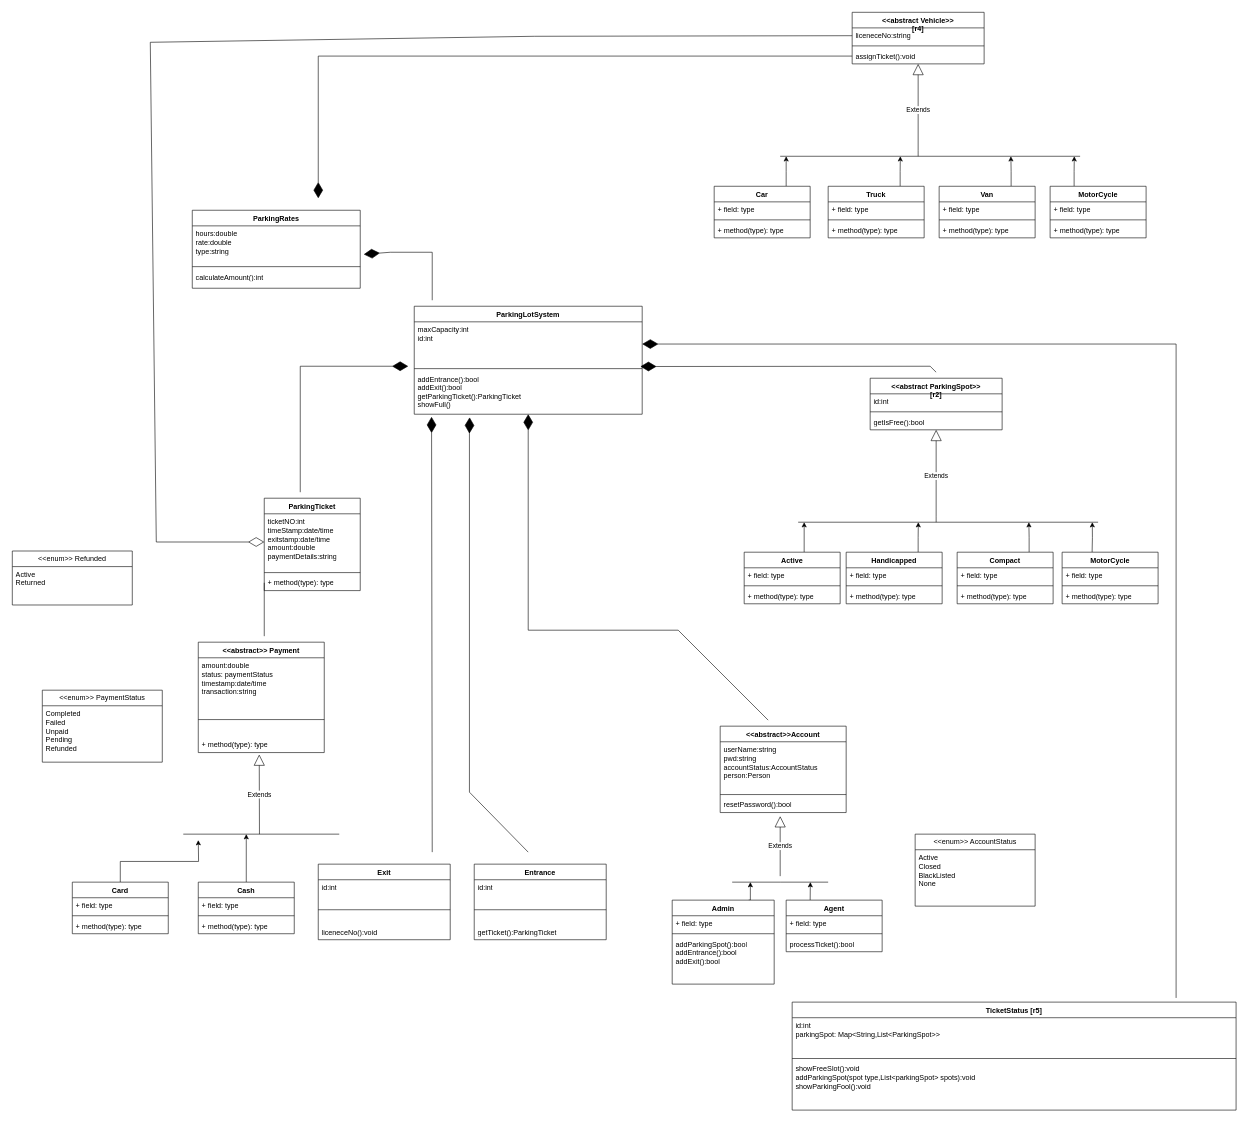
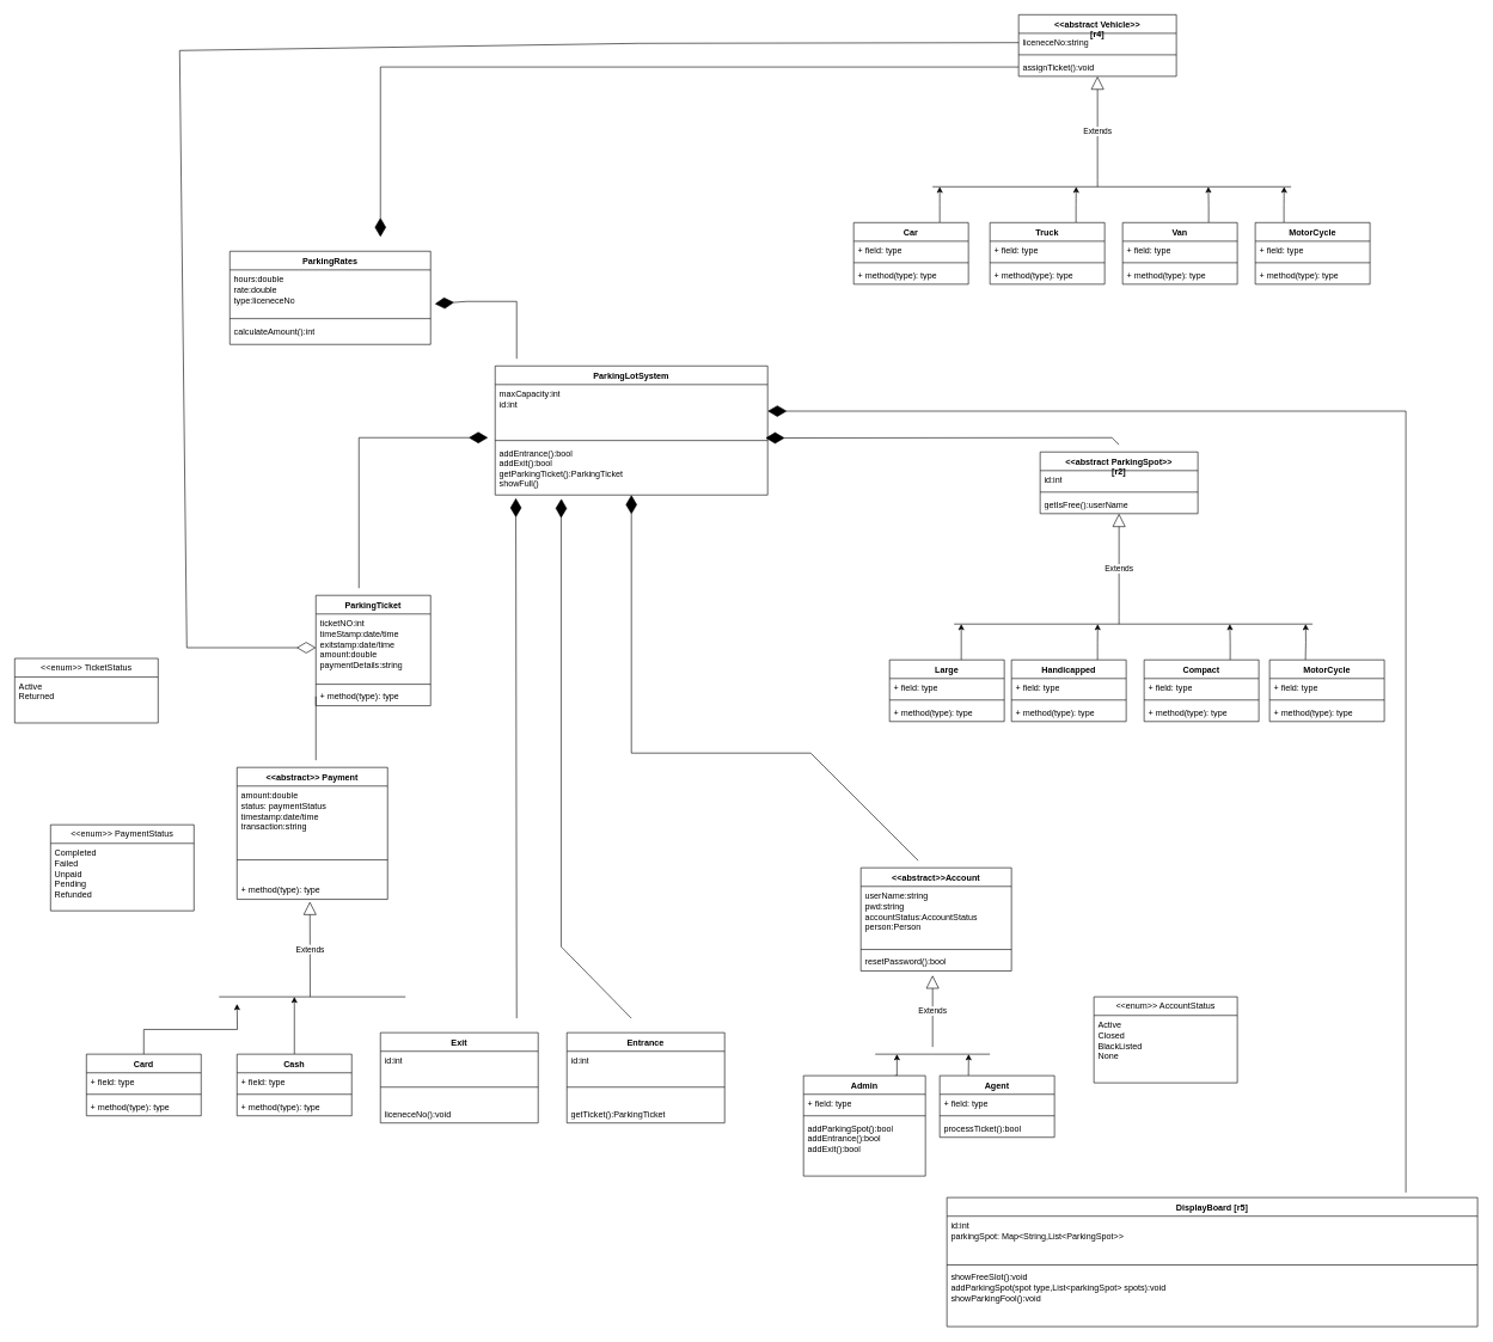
- <mxCell id="109" value="hours:double&lt;div&gt;rate:double&lt;/div&gt;&lt;div&gt;type:string&lt;/div&gt;" style="text;strokeColor=none;fillColor=none;align=left;verticalAlign=top;spacingLeft=4;spacingRight=4;overflow=hidden;rotatable=0;points=[[0,0.5],[1,0.5]];portConstraint=eastwest;whiteSpace=wrap;html=1;" vertex="1" parent="108"><mxGeometry y="26" width="280" height="64" as="geometry" /></mxCell>
+ <mxCell id="109" value="hours:double&lt;div&gt;rate:double&lt;/div&gt;&lt;div&gt;type:liceneceNo&lt;/div&gt;" style="text;strokeColor=none;fillColor=none;align=left;verticalAlign=top;spacingLeft=4;spacingRight=4;overflow=hidden;rotatable=0;points=[[0,0.5],[1,0.5]];portConstraint=eastwest;whiteSpace=wrap;html=1;" vertex="1" parent="108"><mxGeometry y="26" width="280" height="64" as="geometry" /></mxCell>
- <mxCell id="31" value="getIsFree():bool" style="text;strokeColor=none;fillColor=none;align=left;verticalAlign=top;spacingLeft=4;spacingRight=4;overflow=hidden;rotatable=0;points=[[0,0.5],[1,0.5]];portConstraint=eastwest;whiteSpace=wrap;html=1;" vertex="1" parent="28"><mxGeometry y="60" width="220" height="26" as="geometry" /></mxCell>
+ <mxCell id="31" value="getIsFree():userName" style="text;strokeColor=none;fillColor=none;align=left;verticalAlign=top;spacingLeft=4;spacingRight=4;overflow=hidden;rotatable=0;points=[[0,0.5],[1,0.5]];portConstraint=eastwest;whiteSpace=wrap;html=1;" vertex="1" parent="28"><mxGeometry y="60" width="220" height="26" as="geometry" /></mxCell>
- <mxCell id="106" value="&amp;lt;&amp;lt;enum&amp;gt;&amp;gt; Refunded" style="swimlane;fontStyle=0;childLayout=stackLayout;horizontal=1;startSize=26;fillColor=none;horizontalStack=0;resizeParent=1;resizeParentMax=0;resizeLast=0;collapsible=1;marginBottom=0;whiteSpace=wrap;html=1;" vertex="1" parent="1"><mxGeometry x="20" y="918" width="200" height="90" as="geometry" /></mxCell>
+ <mxCell id="106" value="&amp;lt;&amp;lt;enum&amp;gt;&amp;gt; TicketStatus" style="swimlane;fontStyle=0;childLayout=stackLayout;horizontal=1;startSize=26;fillColor=none;horizontalStack=0;resizeParent=1;resizeParentMax=0;resizeLast=0;collapsible=1;marginBottom=0;whiteSpace=wrap;html=1;" vertex="1" parent="1"><mxGeometry x="20" y="918" width="200" height="90" as="geometry" /></mxCell>
- <mxCell id="46" value="Active" style="swimlane;fontStyle=1;align=center;verticalAlign=top;childLayout=stackLayout;horizontal=1;startSize=26;horizontalStack=0;resizeParent=1;resizeParentMax=0;resizeLast=0;collapsible=1;marginBottom=0;whiteSpace=wrap;html=1;" vertex="1" parent="1"><mxGeometry x="1240" y="920" width="160" height="86" as="geometry" /></mxCell>
+ <mxCell id="46" value="Large" style="swimlane;fontStyle=1;align=center;verticalAlign=top;childLayout=stackLayout;horizontal=1;startSize=26;horizontalStack=0;resizeParent=1;resizeParentMax=0;resizeLast=0;collapsible=1;marginBottom=0;whiteSpace=wrap;html=1;" vertex="1" parent="1"><mxGeometry x="1240" y="920" width="160" height="86" as="geometry" /></mxCell>
- <mxCell id="70" value="TicketStatus [r5]" style="swimlane;fontStyle=1;align=center;verticalAlign=top;childLayout=stackLayout;horizontal=1;startSize=26;horizontalStack=0;resizeParent=1;resizeParentMax=0;resizeLast=0;collapsible=1;marginBottom=0;whiteSpace=wrap;html=1;" vertex="1" parent="1"><mxGeometry x="1320" y="1670" width="740" height="180" as="geometry" /></mxCell>
+ <mxCell id="70" value="DisplayBoard [r5]" style="swimlane;fontStyle=1;align=center;verticalAlign=top;childLayout=stackLayout;horizontal=1;startSize=26;horizontalStack=0;resizeParent=1;resizeParentMax=0;resizeLast=0;collapsible=1;marginBottom=0;whiteSpace=wrap;html=1;" vertex="1" parent="1"><mxGeometry x="1320" y="1670" width="740" height="180" as="geometry" /></mxCell>
